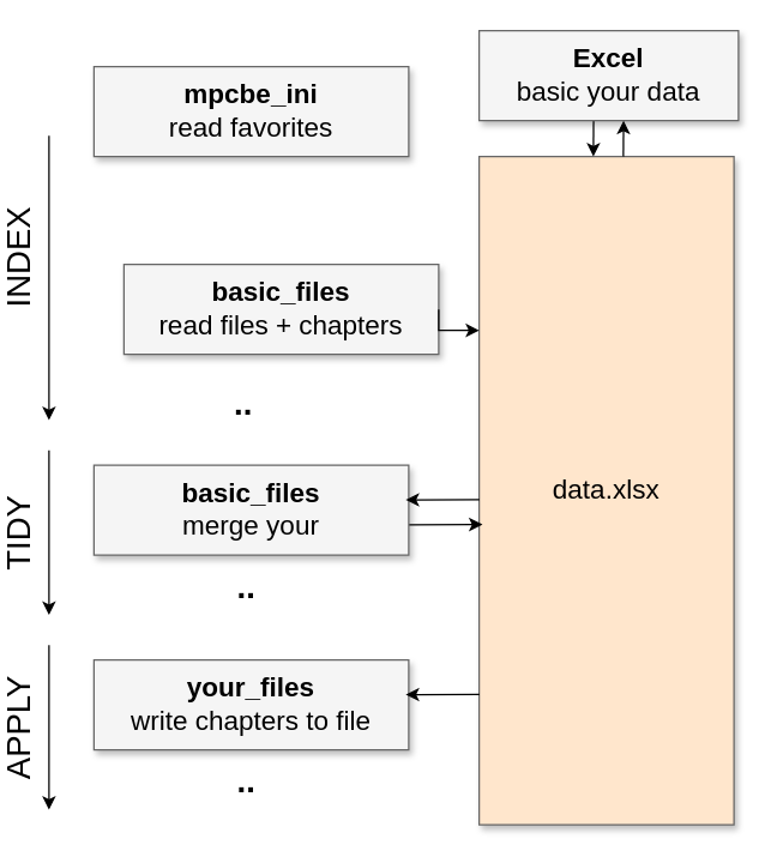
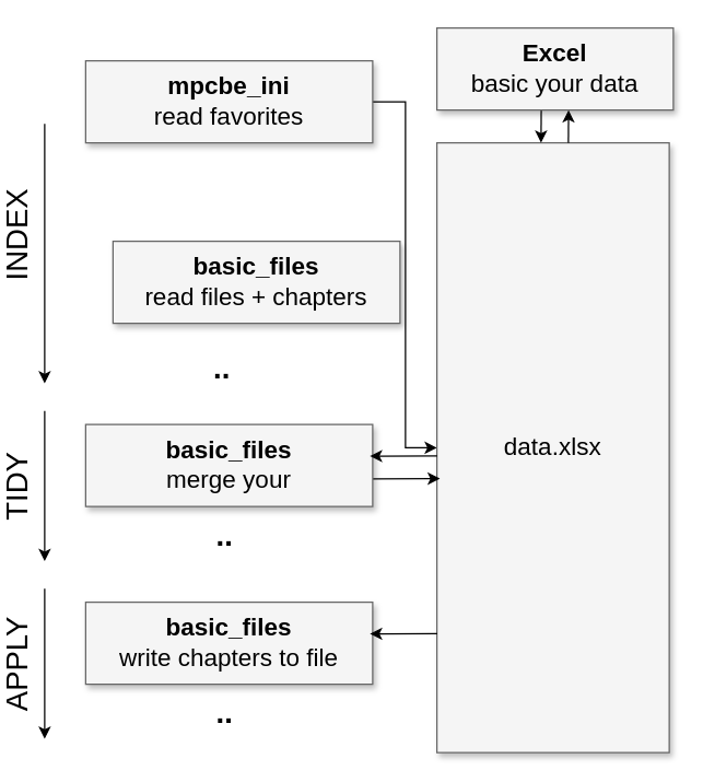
+ <mxCell id="2" style="edgeStyle=elbowEdgeStyle;rounded=0;html=1;startArrow=classic;startFill=1;jettySize=auto;orthogonalLoop=1;fontSize=18;elbow=vertical;endArrow=none;endFill=0;" parent="1" source="3" target="4" edge="1"><mxGeometry relative="1" as="geometry" /></mxCell>
- <mxCell id="8" style="edgeStyle=elbowEdgeStyle;rounded=0;html=1;startArrow=classic;startFill=1;jettySize=auto;orthogonalLoop=1;fontSize=18;elbow=vertical;endArrow=none;endFill=0;entryX=1;entryY=0.5;entryDx=0;entryDy=0;" edge="1" parent="1" source="3" target="7"><mxGeometry relative="1" as="geometry"><mxPoint x="307" y="134" as="sourcePoint" /><mxPoint x="260" y="134" as="targetPoint" /><Array as="points"><mxPoint x="290" y="220" /></Array></mxGeometry></mxCell>
- <mxCell id="3" value="data.xlsx" style="whiteSpace=wrap;html=1;shadow=1;fontSize=18;fillColor=#ffe6cc;strokeColor=#666666;" parent="1" vertex="1"><mxGeometry x="307" y="104" width="170" height="446" as="geometry" /></mxCell>
+ <mxCell id="3" value="data.xlsx" style="whiteSpace=wrap;html=1;shadow=1;fontSize=18;fillColor=#f5f5f5;strokeColor=#666666;" parent="1" vertex="1"><mxGeometry x="307" y="104" width="170" height="446" as="geometry" /></mxCell>
- <mxCell id="18" value="&lt;b&gt;your_files&lt;/b&gt;&lt;br&gt;write chapters to file" style="whiteSpace=wrap;html=1;shadow=1;fontSize=18;fillColor=#f5f5f5;strokeColor=#666666;" vertex="1" parent="1"><mxGeometry x="50" y="440" width="210" height="60" as="geometry" /></mxCell>
+ <mxCell id="18" value="&lt;b&gt;basic_files&lt;/b&gt;&lt;br&gt;write chapters to file" style="whiteSpace=wrap;html=1;shadow=1;fontSize=18;fillColor=#f5f5f5;strokeColor=#666666;" vertex="1" parent="1"><mxGeometry x="50" y="440" width="210" height="60" as="geometry" /></mxCell>
